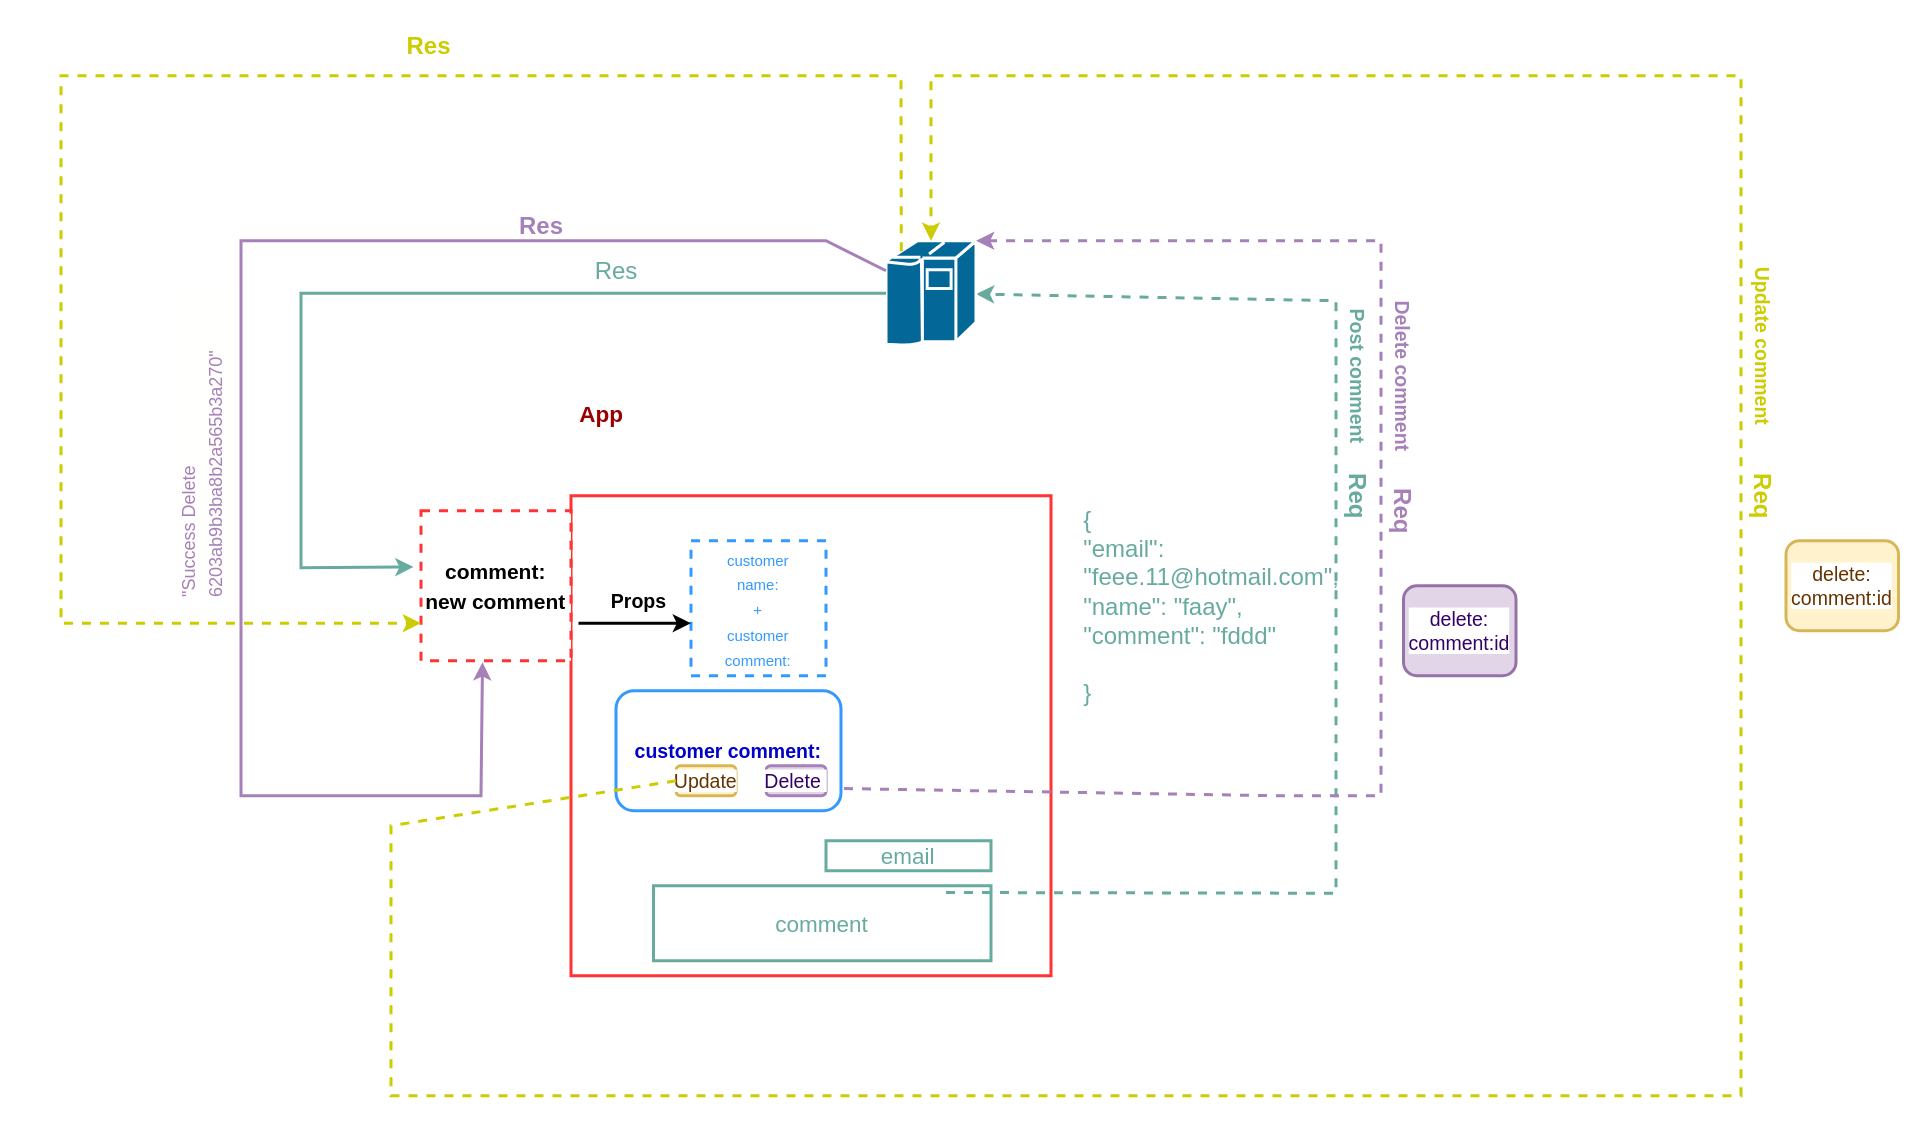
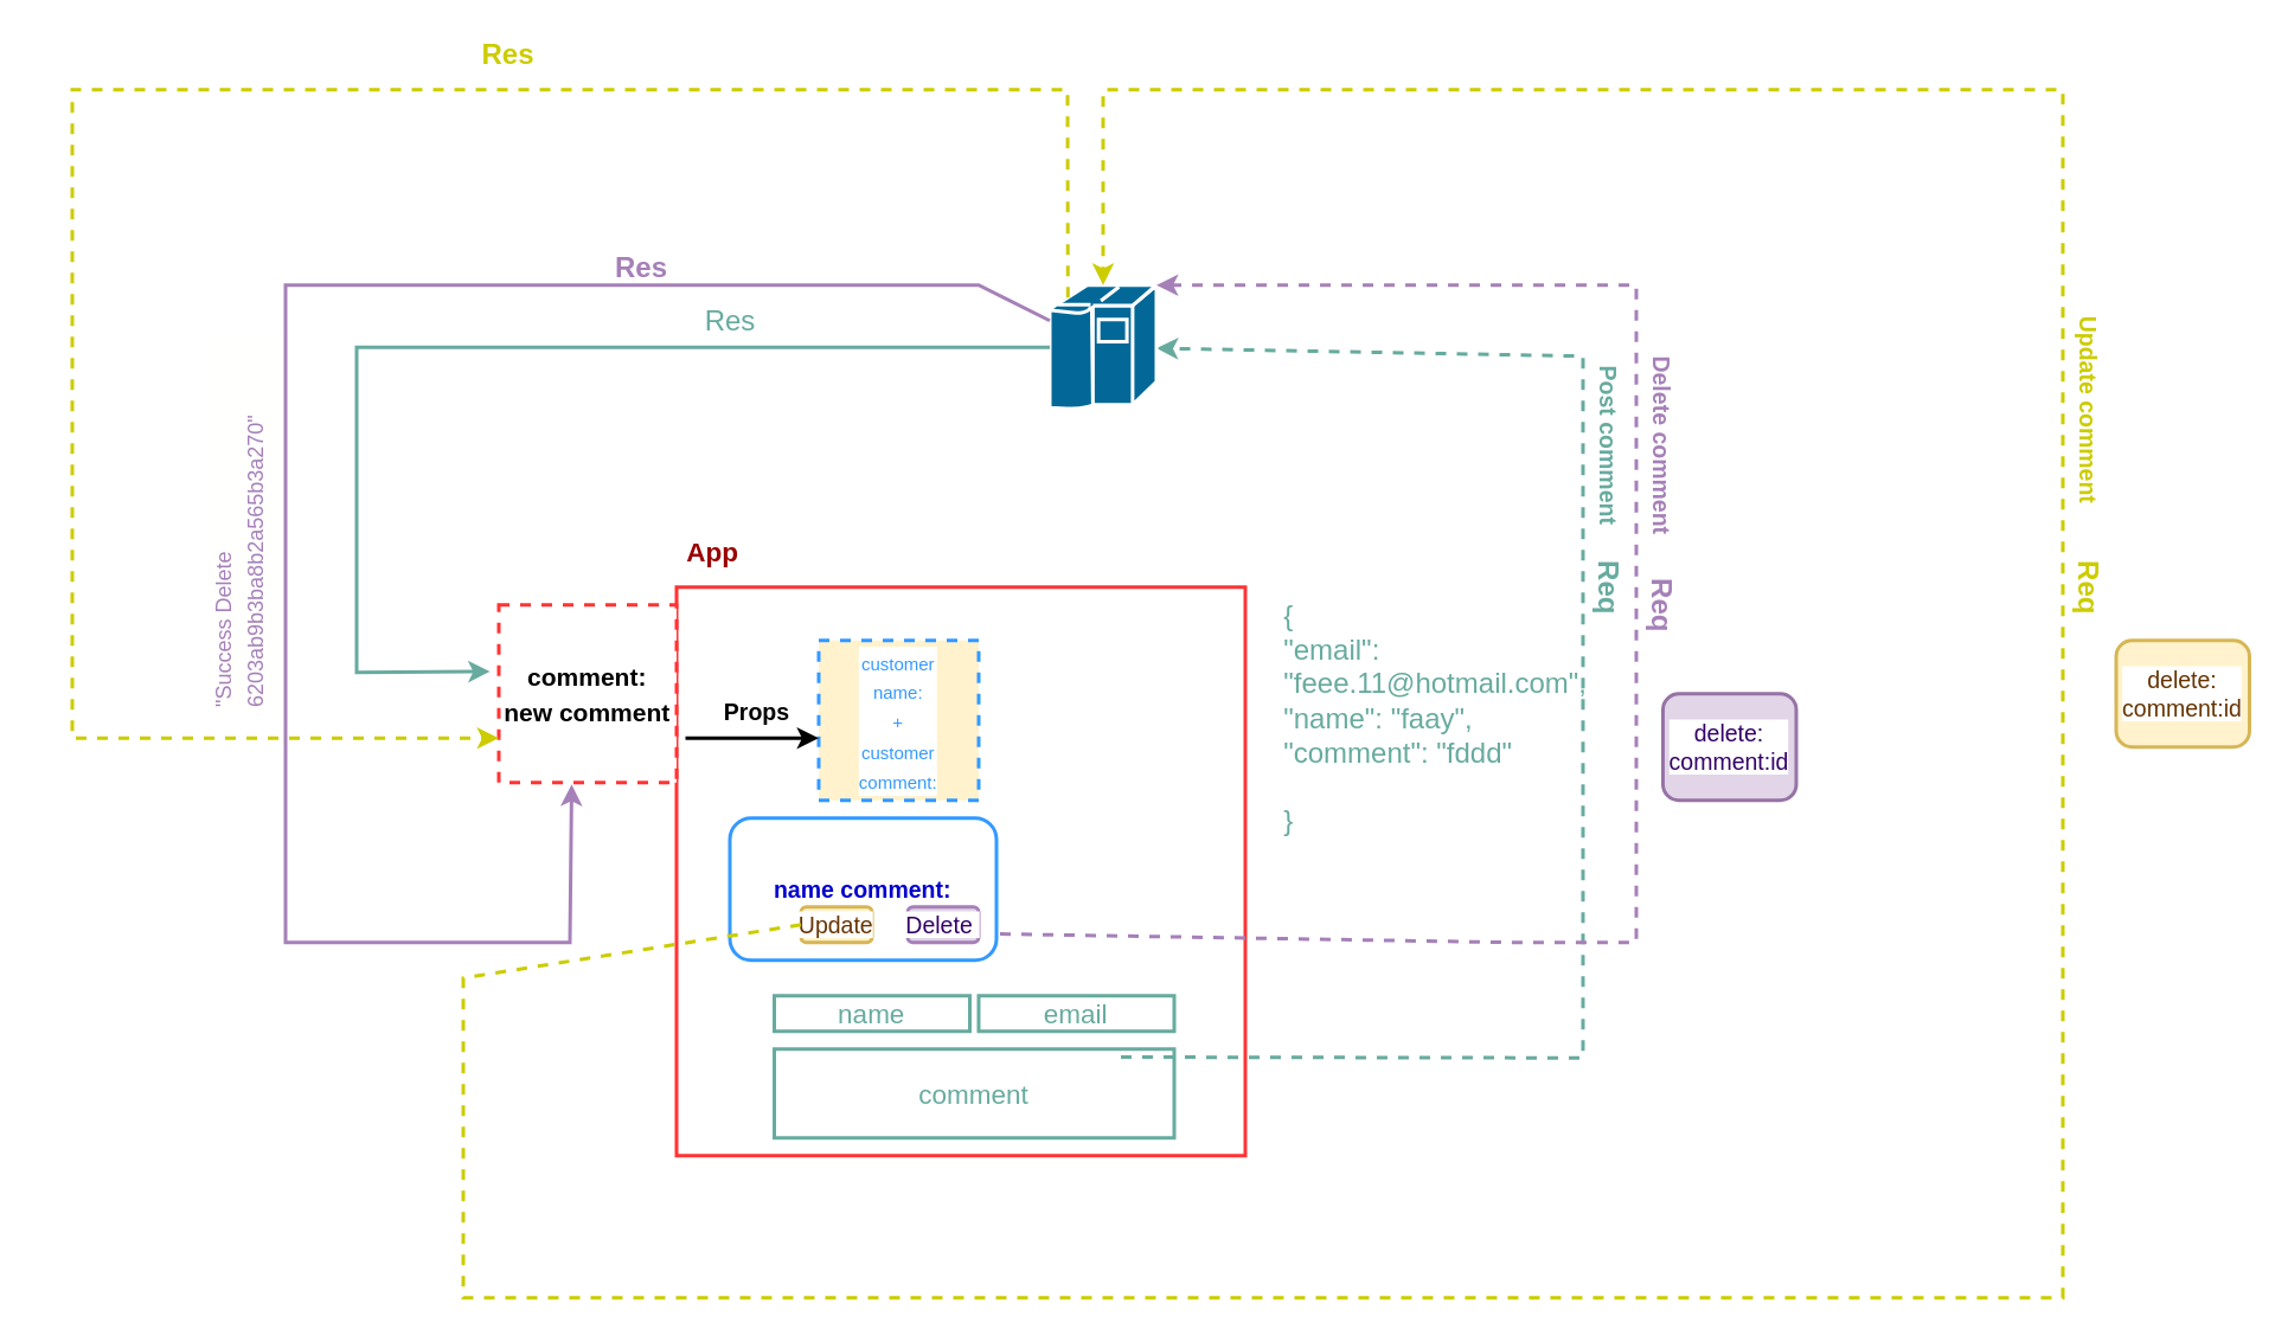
- <mxCell id="3" value="&lt;font color=&quot;#990000&quot; size=&quot;1&quot;&gt;&lt;b style=&quot;font-size: 15px&quot;&gt;App&lt;/b&gt;&lt;/font&gt;" style="text;html=1;resizable=0;autosize=1;align=center;verticalAlign=middle;points=[];fillColor=none;strokeColor=none;rounded=0;" vertex="1" parent="1"><mxGeometry x="380" y="265" width="40" height="20" as="geometry" /></mxCell>
+ <mxCell id="3" value="&lt;font color=&quot;#990000&quot; size=&quot;1&quot;&gt;&lt;b style=&quot;font-size: 15px&quot;&gt;App&lt;/b&gt;&lt;/font&gt;" style="text;html=1;resizable=0;autosize=1;align=center;verticalAlign=middle;points=[];fillColor=none;strokeColor=none;rounded=0;" vertex="1" parent="1"><mxGeometry x="380" y="300" width="40" height="20" as="geometry" /></mxCell>
- <mxCell id="14" value="&lt;font color=&quot;#3399ff&quot; style=&quot;font-size: 10px&quot;&gt;customer&lt;br&gt;name:&lt;br&gt;+&lt;br&gt;customer&lt;br&gt;comment:&lt;/font&gt;" style="whiteSpace=wrap;html=1;aspect=fixed;dashed=1;labelBackgroundColor=#ffffff;fontSize=14;fontColor=#000000;strokeColor=#3399FF;strokeWidth=2;" vertex="1" parent="1"><mxGeometry x="460" y="360" width="90" height="90" as="geometry" /></mxCell>
+ <mxCell id="14" value="&lt;font color=&quot;#3399ff&quot; style=&quot;font-size: 10px&quot;&gt;customer&lt;br&gt;name:&lt;br&gt;+&lt;br&gt;customer&lt;br&gt;comment:&lt;/font&gt;" style="whiteSpace=wrap;html=1;aspect=fixed;dashed=1;labelBackgroundColor=#ffffff;fontSize=14;fontColor=#000000;strokeColor=#3399FF;strokeWidth=2;fillColor=#fff2cc;" vertex="1" parent="1"><mxGeometry x="460" y="360" width="90" height="90" as="geometry" /></mxCell>
- <mxCell id="16" value="&lt;font style=&quot;font-size: 13px&quot; color=&quot;#0000cc&quot;&gt;&lt;b&gt;customer comment:&lt;/b&gt;&lt;/font&gt;" style="rounded=1;whiteSpace=wrap;html=1;labelBackgroundColor=#ffffff;fontSize=14;fontColor=#3399FF;strokeColor=#3399FF;strokeWidth=2;align=center;" vertex="1" parent="1"><mxGeometry x="410" y="460" width="150" height="80" as="geometry" /></mxCell>
+ <mxCell id="16" value="&lt;font style=&quot;font-size: 13px&quot; color=&quot;#0000cc&quot;&gt;&lt;b&gt;name comment:&lt;/b&gt;&lt;/font&gt;" style="rounded=1;whiteSpace=wrap;html=1;labelBackgroundColor=#ffffff;fontSize=14;fontColor=#3399FF;strokeColor=#3399FF;strokeWidth=2;align=center;" vertex="1" parent="1"><mxGeometry x="410" y="460" width="150" height="80" as="geometry" /></mxCell>
+ <mxCell id="5" value="&lt;font color=&quot;#67ab9f&quot;&gt;name&lt;/font&gt;" style="rounded=0;whiteSpace=wrap;html=1;fontSize=15;fontColor=#990000;strokeColor=#67AB9F;strokeWidth=2;" vertex="1" parent="1"><mxGeometry x="435" y="560" width="110" height="20" as="geometry" /></mxCell>
